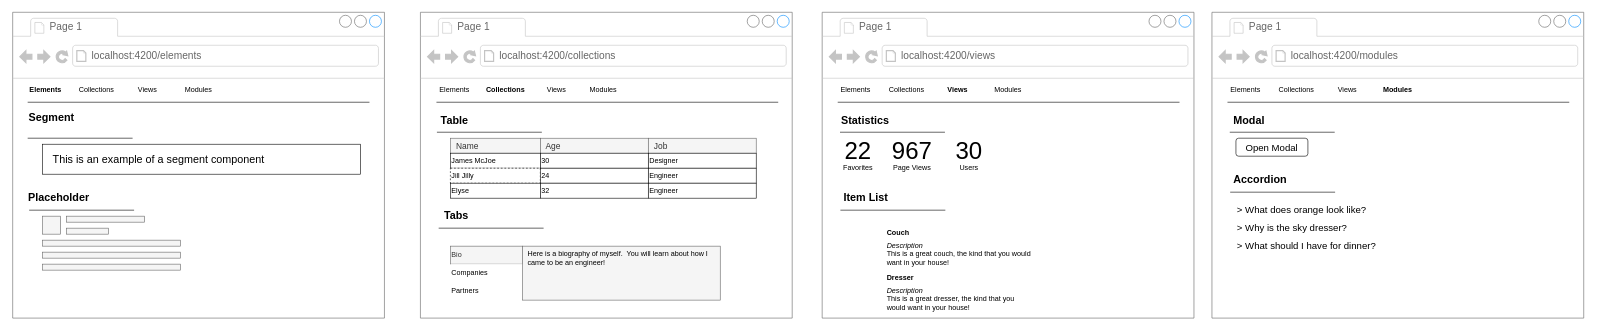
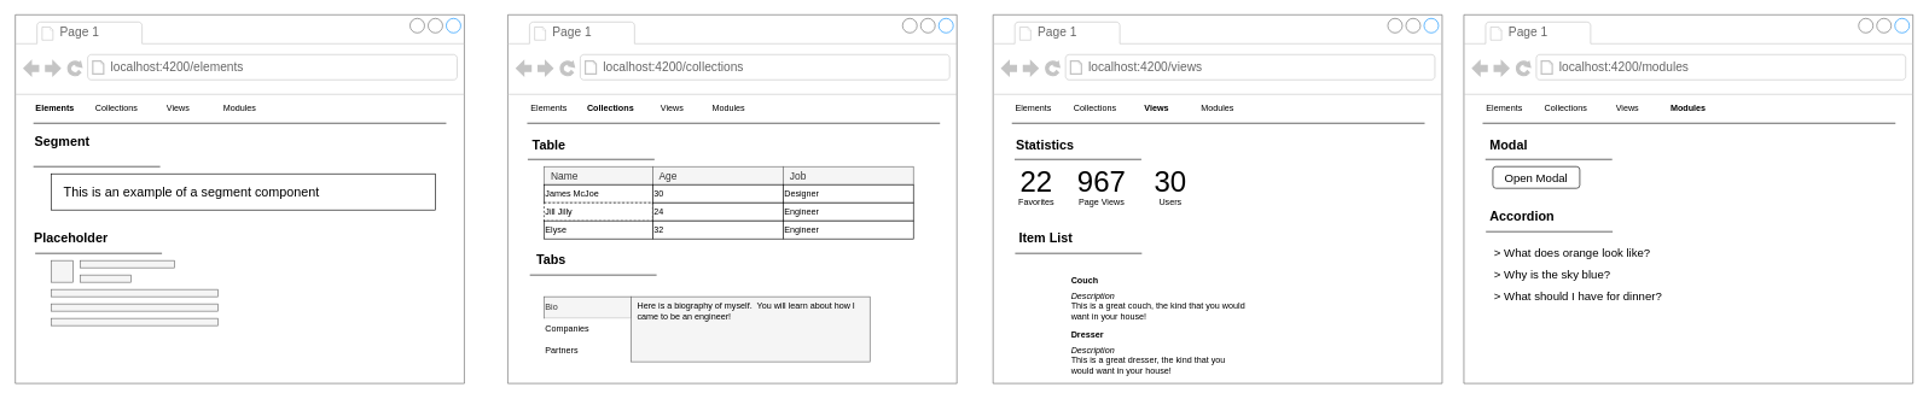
- <mxCell id="91" value="&amp;gt; Why is the sky dresser?" style="text;html=1;strokeColor=none;fillColor=none;align=left;verticalAlign=middle;whiteSpace=wrap;rounded=0;fontSize=16;" vertex="1" parent="77"><mxGeometry x="40.0" y="350" width="260" height="20" as="geometry" /></mxCell>
+ <mxCell id="91" value="&amp;gt; Why is the sky blue?" style="text;html=1;strokeColor=none;fillColor=none;align=left;verticalAlign=middle;whiteSpace=wrap;rounded=0;fontSize=16;" vertex="1" parent="77"><mxGeometry x="40.0" y="350" width="260" height="20" as="geometry" /></mxCell>
